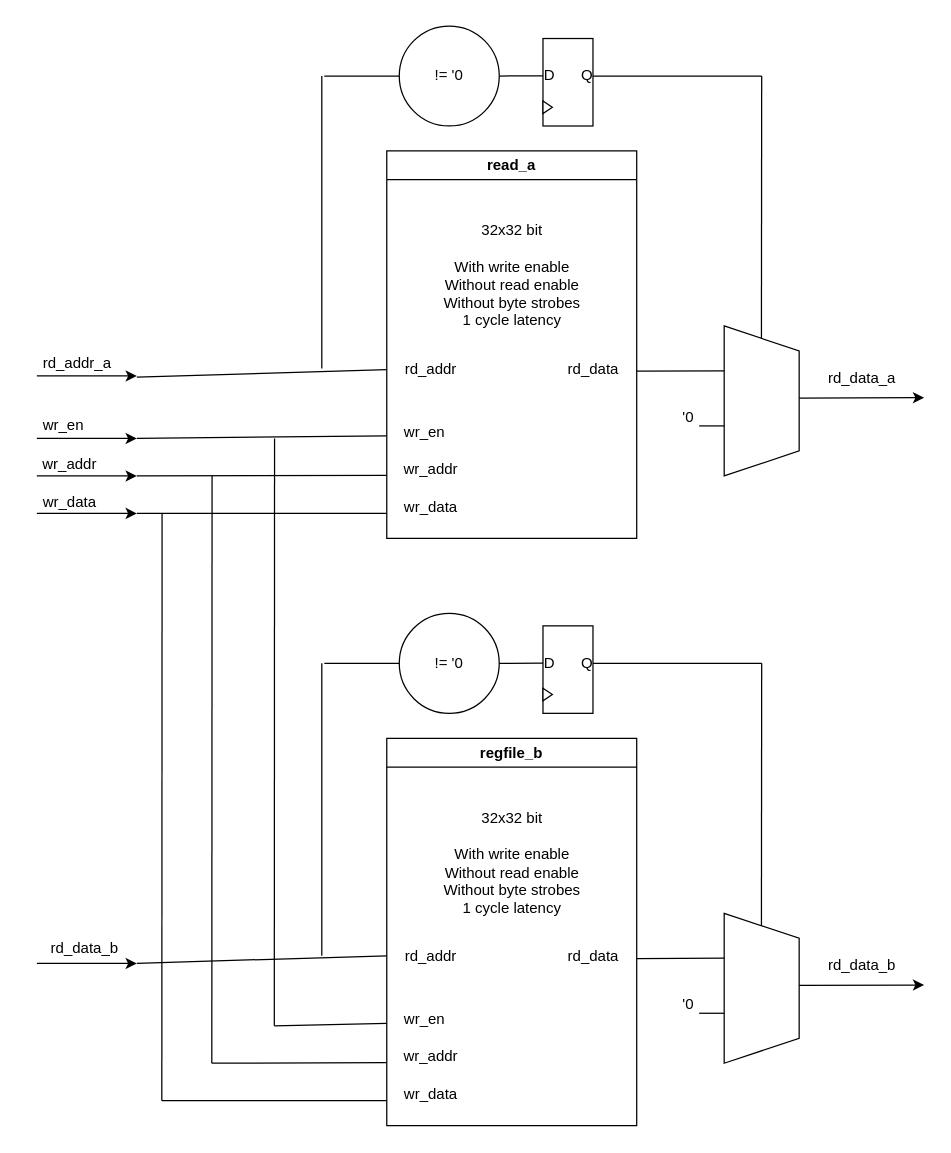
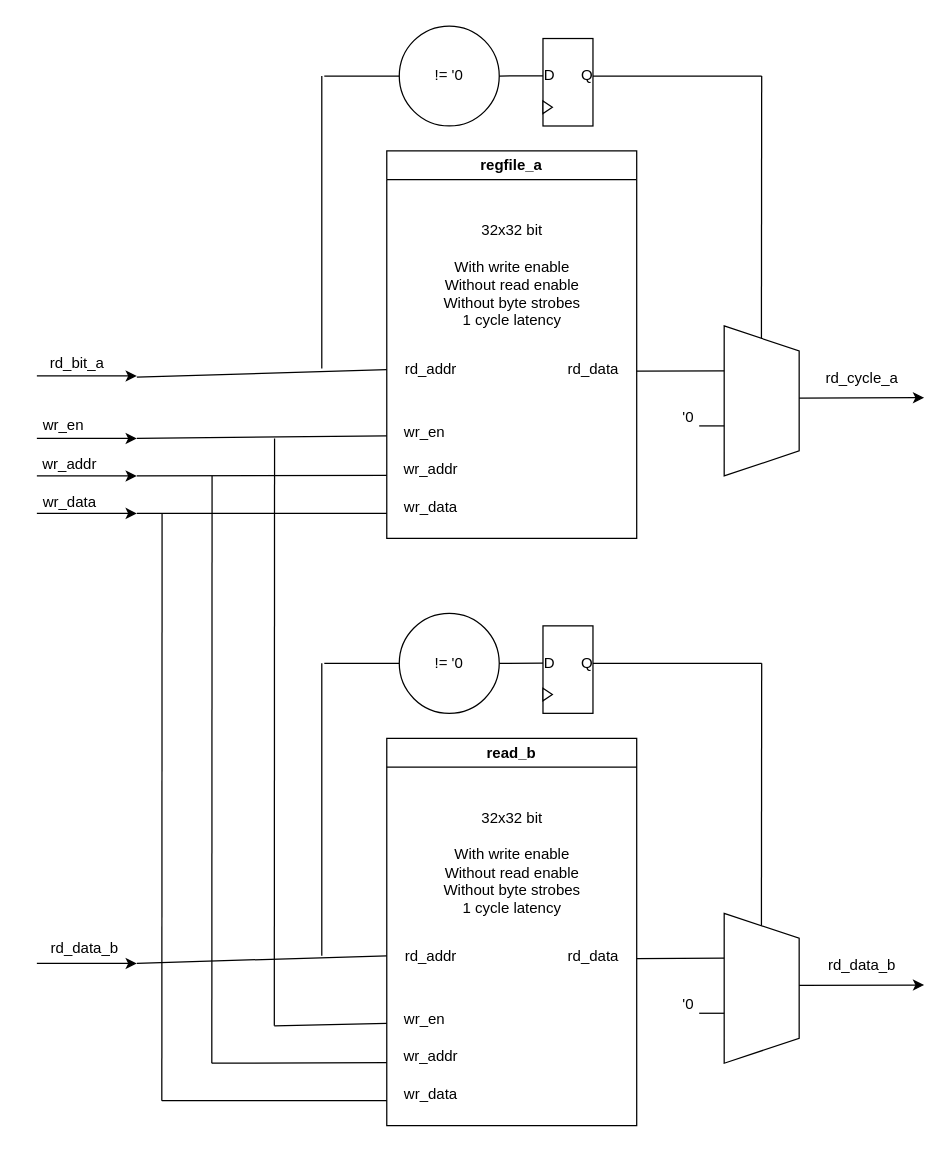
- <mxCell id="2" value="read_a" style="swimlane;whiteSpace=wrap;html=1;" parent="1" vertex="1"><mxGeometry x="309" y="120" width="200" height="310" as="geometry" /></mxCell>
+ <mxCell id="2" value="regfile_a" style="swimlane;whiteSpace=wrap;html=1;" parent="1" vertex="1"><mxGeometry x="309" y="120" width="200" height="310" as="geometry" /></mxCell>
- <mxCell id="63" value="rd_addr_a" style="text;html=1;align=center;verticalAlign=middle;resizable=0;points=[];autosize=1;strokeColor=none;fillColor=none;" parent="1" vertex="1"><mxGeometry x="21" y="275" width="80" height="30" as="geometry" /></mxCell>
+ <mxCell id="63" value="rd_bit_a" style="text;html=1;align=center;verticalAlign=middle;resizable=0;points=[];autosize=1;strokeColor=none;fillColor=none;" parent="1" vertex="1"><mxGeometry x="21" y="275" width="80" height="30" as="geometry" /></mxCell>
- <mxCell id="57" value="rd_data_a" style="text;html=1;align=center;verticalAlign=middle;resizable=0;points=[];autosize=1;strokeColor=none;fillColor=none;" parent="1" vertex="1"><mxGeometry x="649" y="287.43" width="80" height="30" as="geometry" /></mxCell>
+ <mxCell id="57" value="rd_cycle_a" style="text;html=1;align=center;verticalAlign=middle;resizable=0;points=[];autosize=1;strokeColor=none;fillColor=none;" parent="1" vertex="1"><mxGeometry x="649" y="287.43" width="80" height="30" as="geometry" /></mxCell>
- <mxCell id="26" value="regfile_b" style="swimlane;whiteSpace=wrap;html=1;" parent="1" vertex="1"><mxGeometry x="309" y="590" width="200" height="310" as="geometry" /></mxCell>
+ <mxCell id="26" value="read_b" style="swimlane;whiteSpace=wrap;html=1;" parent="1" vertex="1"><mxGeometry x="309" y="590" width="200" height="310" as="geometry" /></mxCell>
